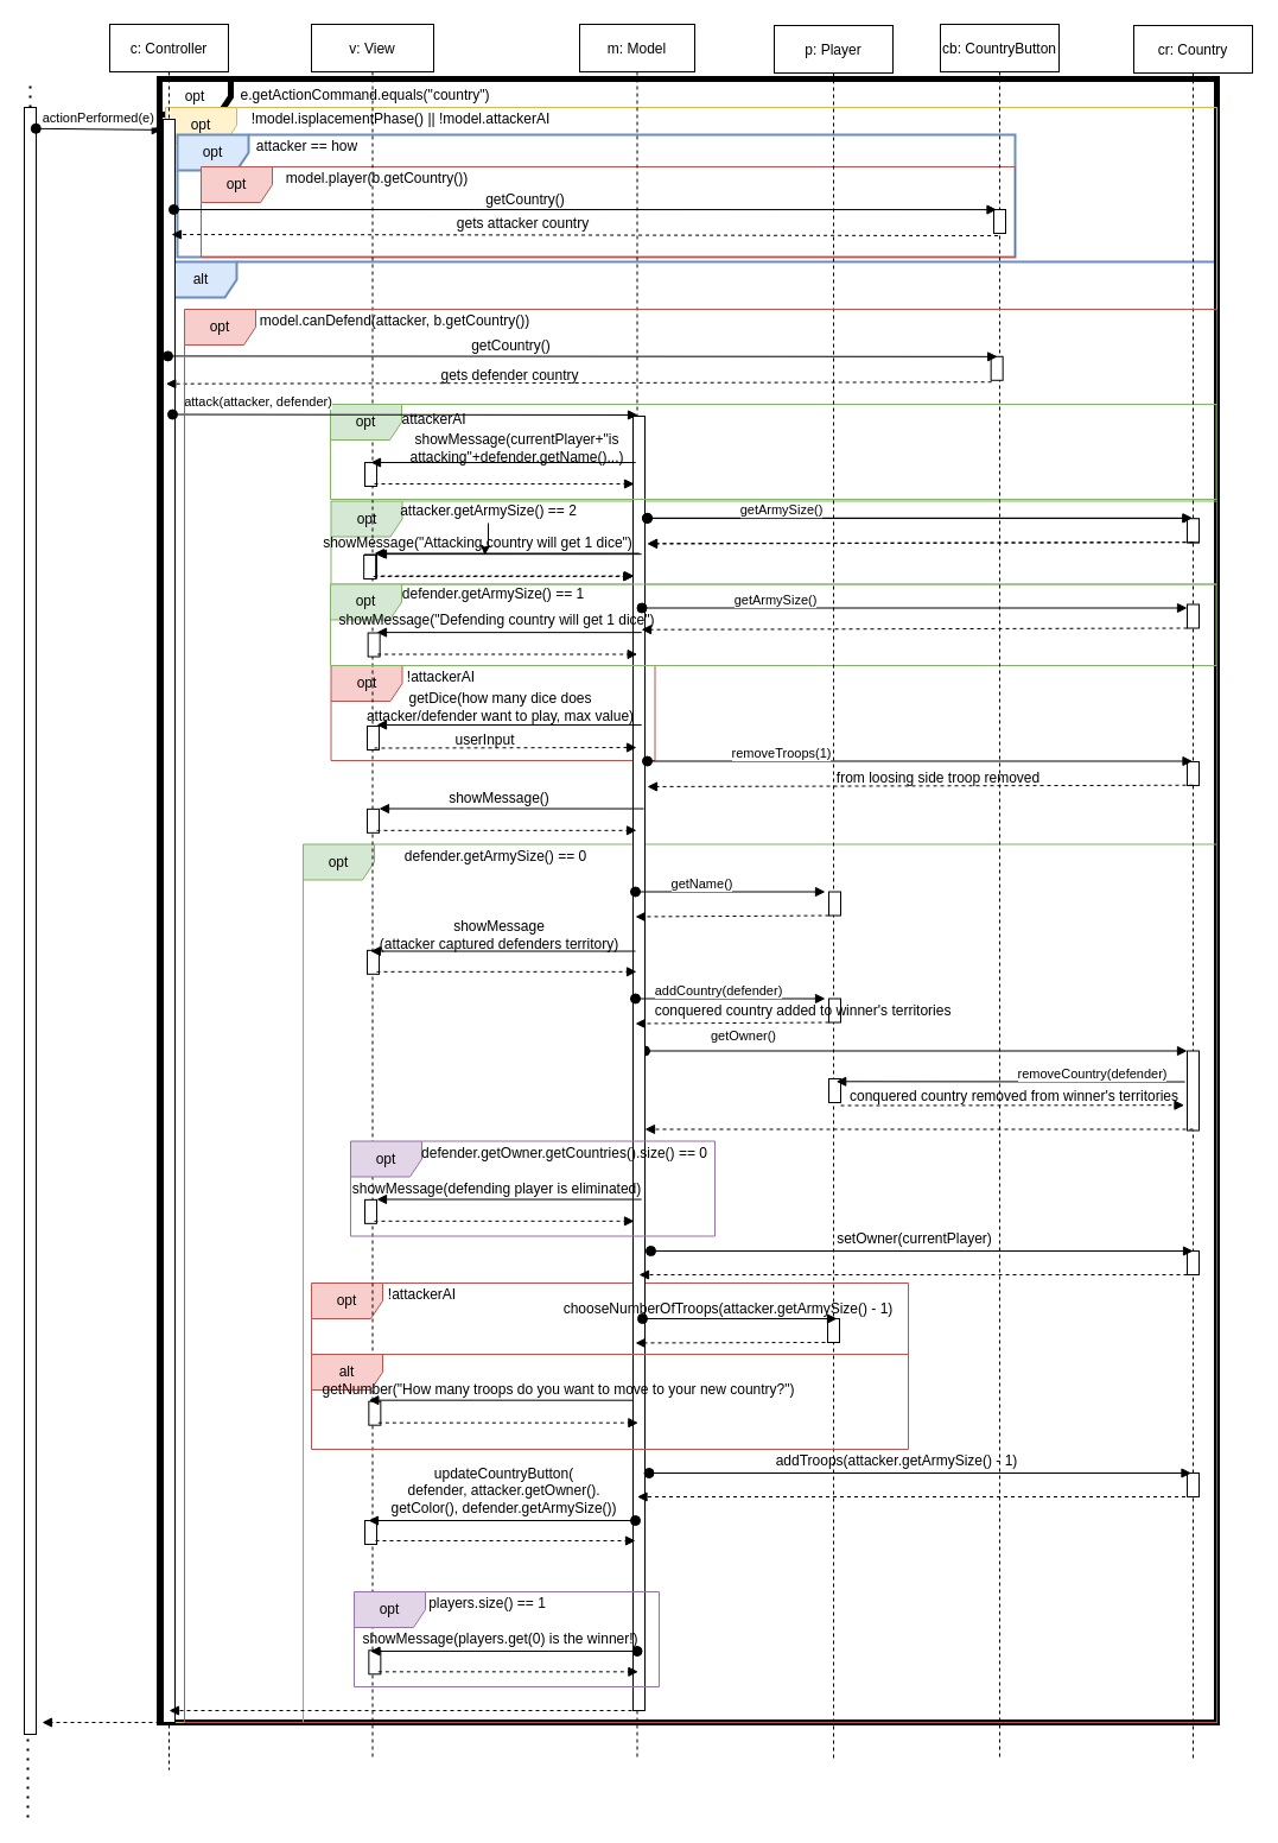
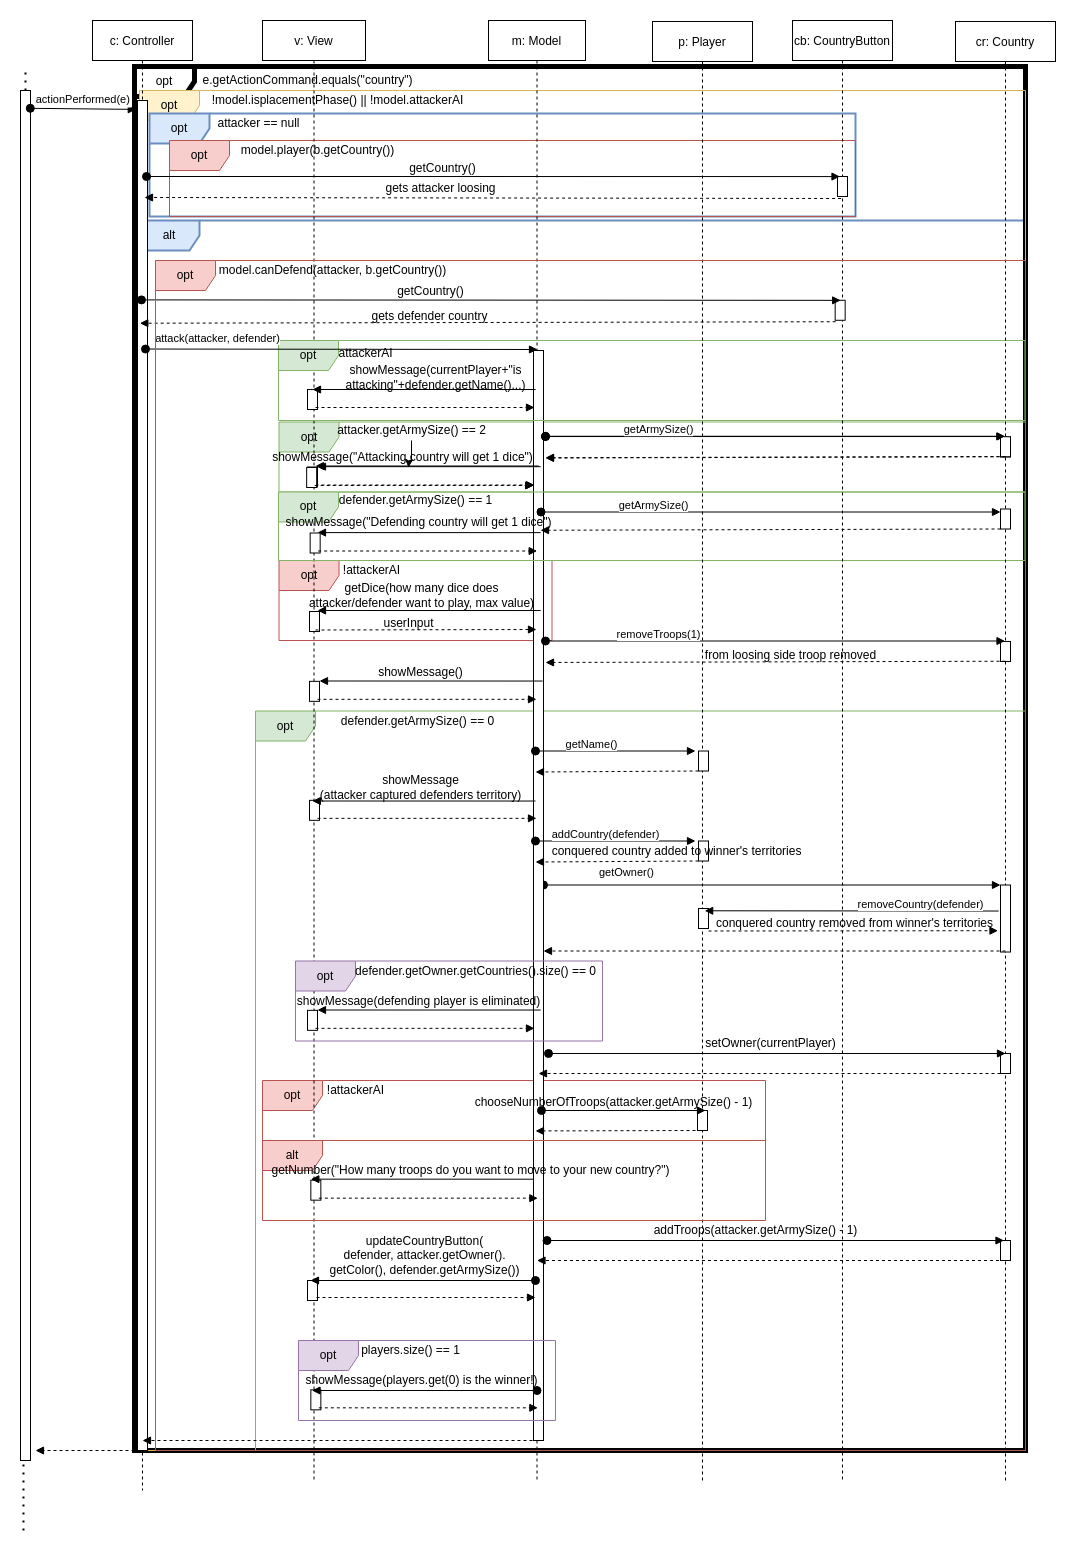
- <mxCell id="45" value="attacker == how" style="text;html=1;align=center;verticalAlign=middle;resizable=0;points=[];autosize=1;" parent="1" vertex="1"><mxGeometry x="208" y="113" width="100" height="20" as="geometry" /></mxCell>
+ <mxCell id="45" value="attacker == null" style="text;html=1;align=center;verticalAlign=middle;resizable=0;points=[];autosize=1;" parent="1" vertex="1"><mxGeometry x="208" y="113" width="100" height="20" as="geometry" /></mxCell>
- <mxCell id="130" value="gets attacker country" style="text;html=1;align=center;verticalAlign=middle;resizable=0;points=[];autosize=1;" parent="1" vertex="1"><mxGeometry x="375" y="177.5" width="130" height="20" as="geometry" /></mxCell>
+ <mxCell id="130" value="gets attacker loosing" style="text;html=1;align=center;verticalAlign=middle;resizable=0;points=[];autosize=1;" parent="1" vertex="1"><mxGeometry x="375" y="177.5" width="130" height="20" as="geometry" /></mxCell>
